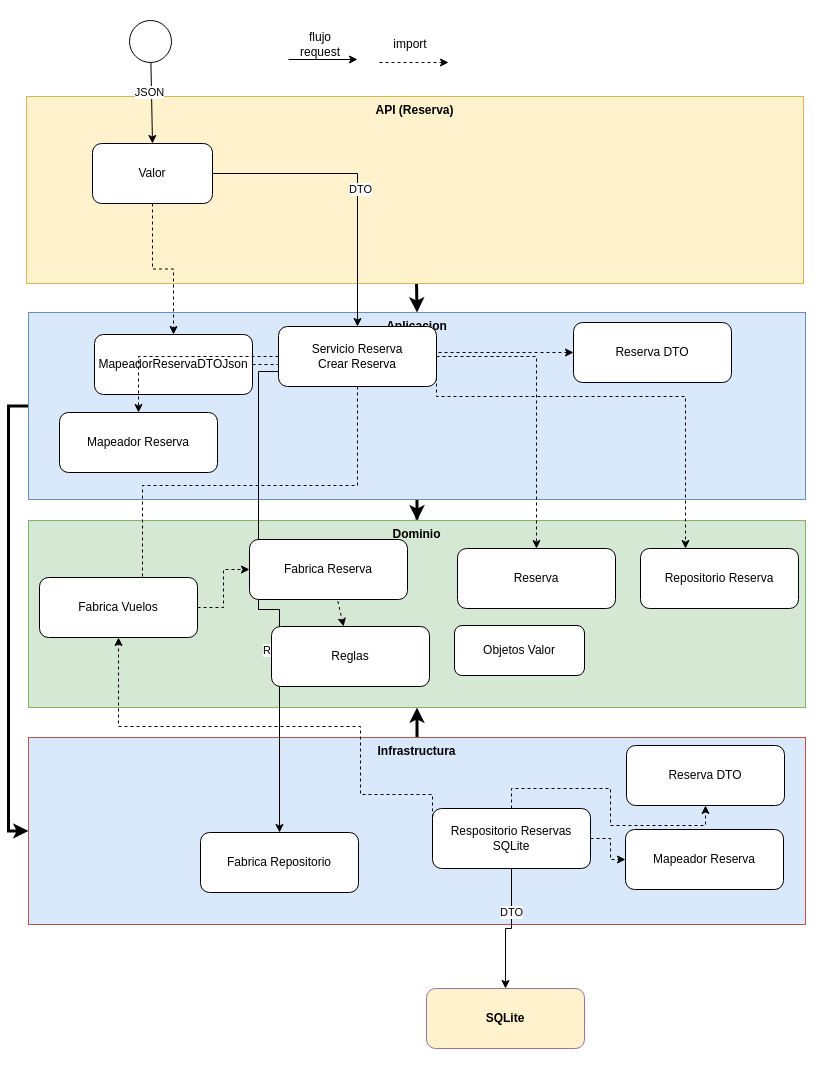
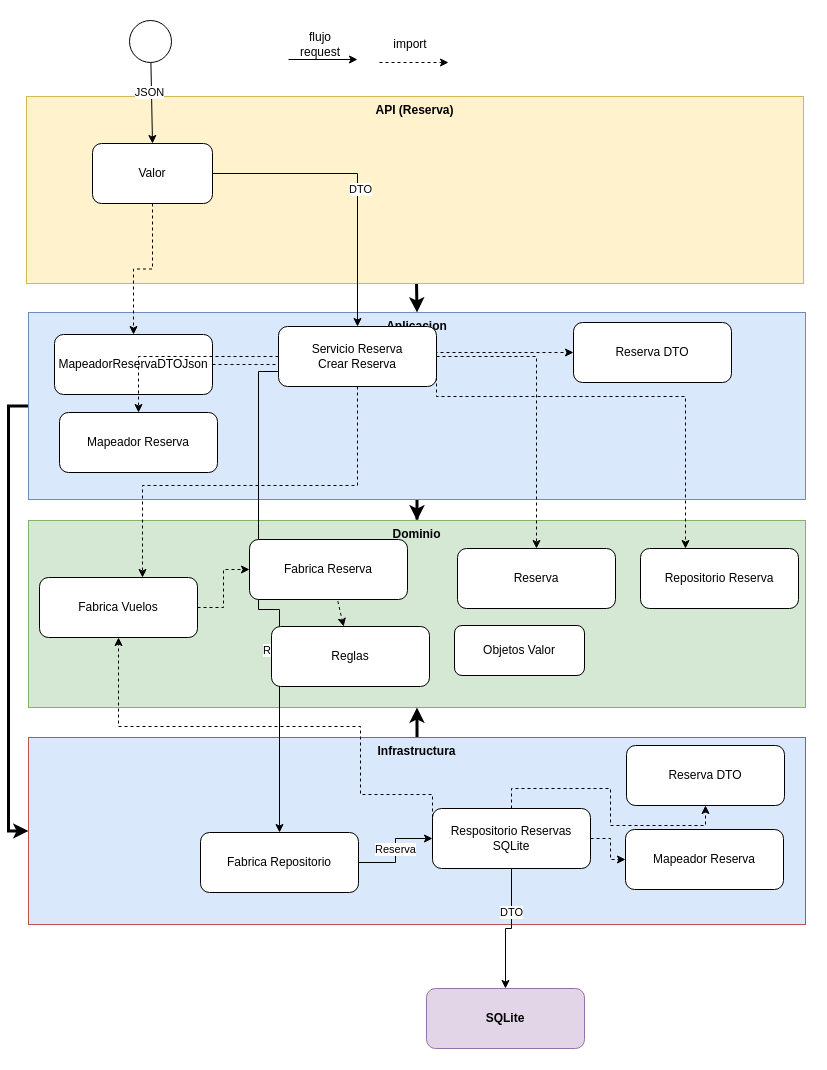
- <mxCell id="15" value="MapeadorReservaDTOJson" style="rounded=1;whiteSpace=wrap;html=1;" parent="1" vertex="1"><mxGeometry x="88" y="334" width="158" height="60" as="geometry" /></mxCell>
+ <mxCell id="15" value="MapeadorReservaDTOJson" style="rounded=1;whiteSpace=wrap;html=1;" parent="1" vertex="1"><mxGeometry x="48" y="334" width="158" height="60" as="geometry" /></mxCell>
- <mxCell id="19" style="edgeStyle=orthogonalEdgeStyle;rounded=0;orthogonalLoop=1;jettySize=auto;html=1;dashed=1;exitX=0.5;exitY=1;exitDx=0;exitDy=0;endArrow=none;" parent="1" source="17" target="20" edge="1"><mxGeometry relative="1" as="geometry"><Array as="points"><mxPoint x="351" y="485" /><mxPoint x="136" y="485" /></Array></mxGeometry></mxCell>
+ <mxCell id="19" style="edgeStyle=orthogonalEdgeStyle;rounded=0;orthogonalLoop=1;jettySize=auto;html=1;dashed=1;exitX=0.5;exitY=1;exitDx=0;exitDy=0;" parent="1" source="17" target="20" edge="1"><mxGeometry relative="1" as="geometry"><Array as="points"><mxPoint x="351" y="485" /><mxPoint x="136" y="485" /></Array></mxGeometry></mxCell>
+ <mxCell id="28" style="edgeStyle=orthogonalEdgeStyle;rounded=0;orthogonalLoop=1;jettySize=auto;html=1;entryX=0;entryY=0.5;entryDx=0;entryDy=0;" parent="1" source="30" target="31" edge="1"><mxGeometry relative="1" as="geometry" /></mxCell>
+ <mxCell id="29" value="Reserva" style="edgeLabel;html=1;align=center;verticalAlign=middle;resizable=0;points=[];" parent="28" vertex="1" connectable="0"><mxGeometry x="0.044" y="1" relative="1" as="geometry"><mxPoint as="offset" /></mxGeometry></mxCell>
- <mxCell id="44" value="&lt;b&gt;SQLite&lt;/b&gt;" style="rounded=1;whiteSpace=wrap;html=1;fillColor=#fff2cc;strokeColor=#9673a6;" parent="1" vertex="1"><mxGeometry x="420" y="988" width="158" height="60" as="geometry" /></mxCell>
+ <mxCell id="44" value="&lt;b&gt;SQLite&lt;/b&gt;" style="rounded=1;whiteSpace=wrap;html=1;fillColor=#e1d5e7;strokeColor=#9673a6;" parent="1" vertex="1"><mxGeometry x="420" y="988" width="158" height="60" as="geometry" /></mxCell>
